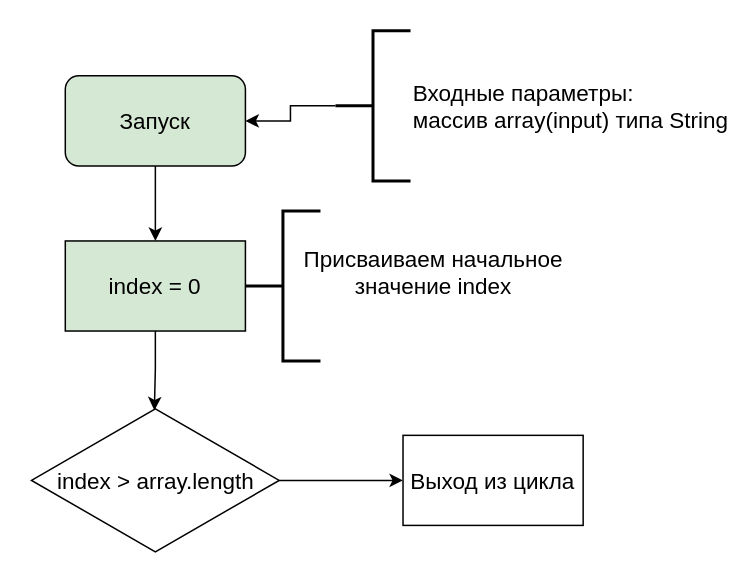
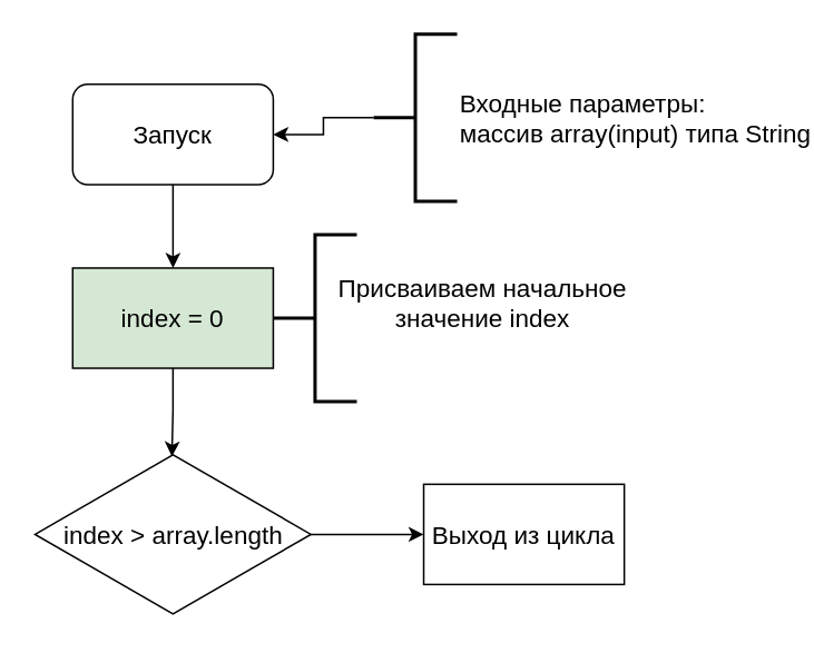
- <mxCell id="3" value="&lt;font style=&quot;font-size: 15px&quot;&gt;Запуск&lt;/font&gt;" style="rounded=1;whiteSpace=wrap;html=1;fillColor=#d5e8d4;" vertex="1" parent="1"><mxGeometry x="43" y="50" width="120" height="60" as="geometry" /></mxCell>
+ <mxCell id="3" value="&lt;font style=&quot;font-size: 15px&quot;&gt;Запуск&lt;/font&gt;" style="rounded=1;whiteSpace=wrap;html=1;" vertex="1" parent="1"><mxGeometry x="43" y="50" width="120" height="60" as="geometry" /></mxCell>
- <mxCell id="12" value="Выход из цикла" style="rounded=0;whiteSpace=wrap;html=1;fontSize=15;" vertex="1" parent="1"><mxGeometry x="268" y="289.5" width="120" height="60" as="geometry" /></mxCell>
+ <mxCell id="12" value="Выход из цикла" style="rounded=0;whiteSpace=wrap;html=1;fontSize=15;" vertex="1" parent="1"><mxGeometry x="253" y="289.5" width="120" height="60" as="geometry" /></mxCell>
